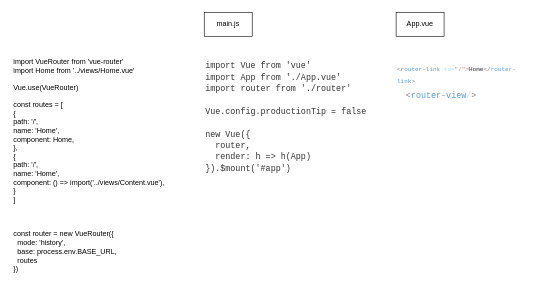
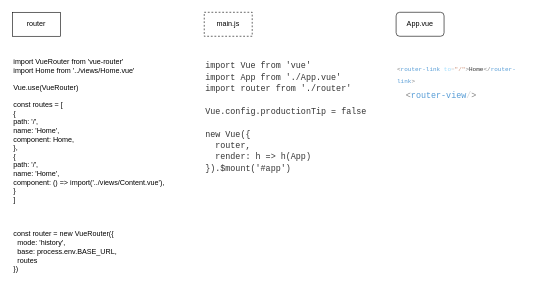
+ <mxCell id="2" value="router" style="rounded=0;whiteSpace=wrap;html=1;" vertex="1" parent="1"><mxGeometry x="20" y="20" width="80" height="40" as="geometry" /></mxCell>
- <mxCell id="3" value="main.js" style="rounded=0;whiteSpace=wrap;html=1;" vertex="1" parent="1"><mxGeometry x="340" y="20" width="80" height="40" as="geometry" /></mxCell>
+ <mxCell id="3" value="main.js" style="rounded=0;whiteSpace=wrap;html=1;dashed=1;" vertex="1" parent="1"><mxGeometry x="340" y="20" width="80" height="40" as="geometry" /></mxCell>
- <mxCell id="4" value="App.vue" style="rounded=0;whiteSpace=wrap;html=1;" vertex="1" parent="1"><mxGeometry x="660" y="20" width="80" height="40" as="geometry" /></mxCell>
+ <mxCell id="4" value="App.vue" style="whiteSpace=wrap;html=1;rounded=1;" vertex="1" parent="1"><mxGeometry x="660" y="20" width="80" height="40" as="geometry" /></mxCell>
